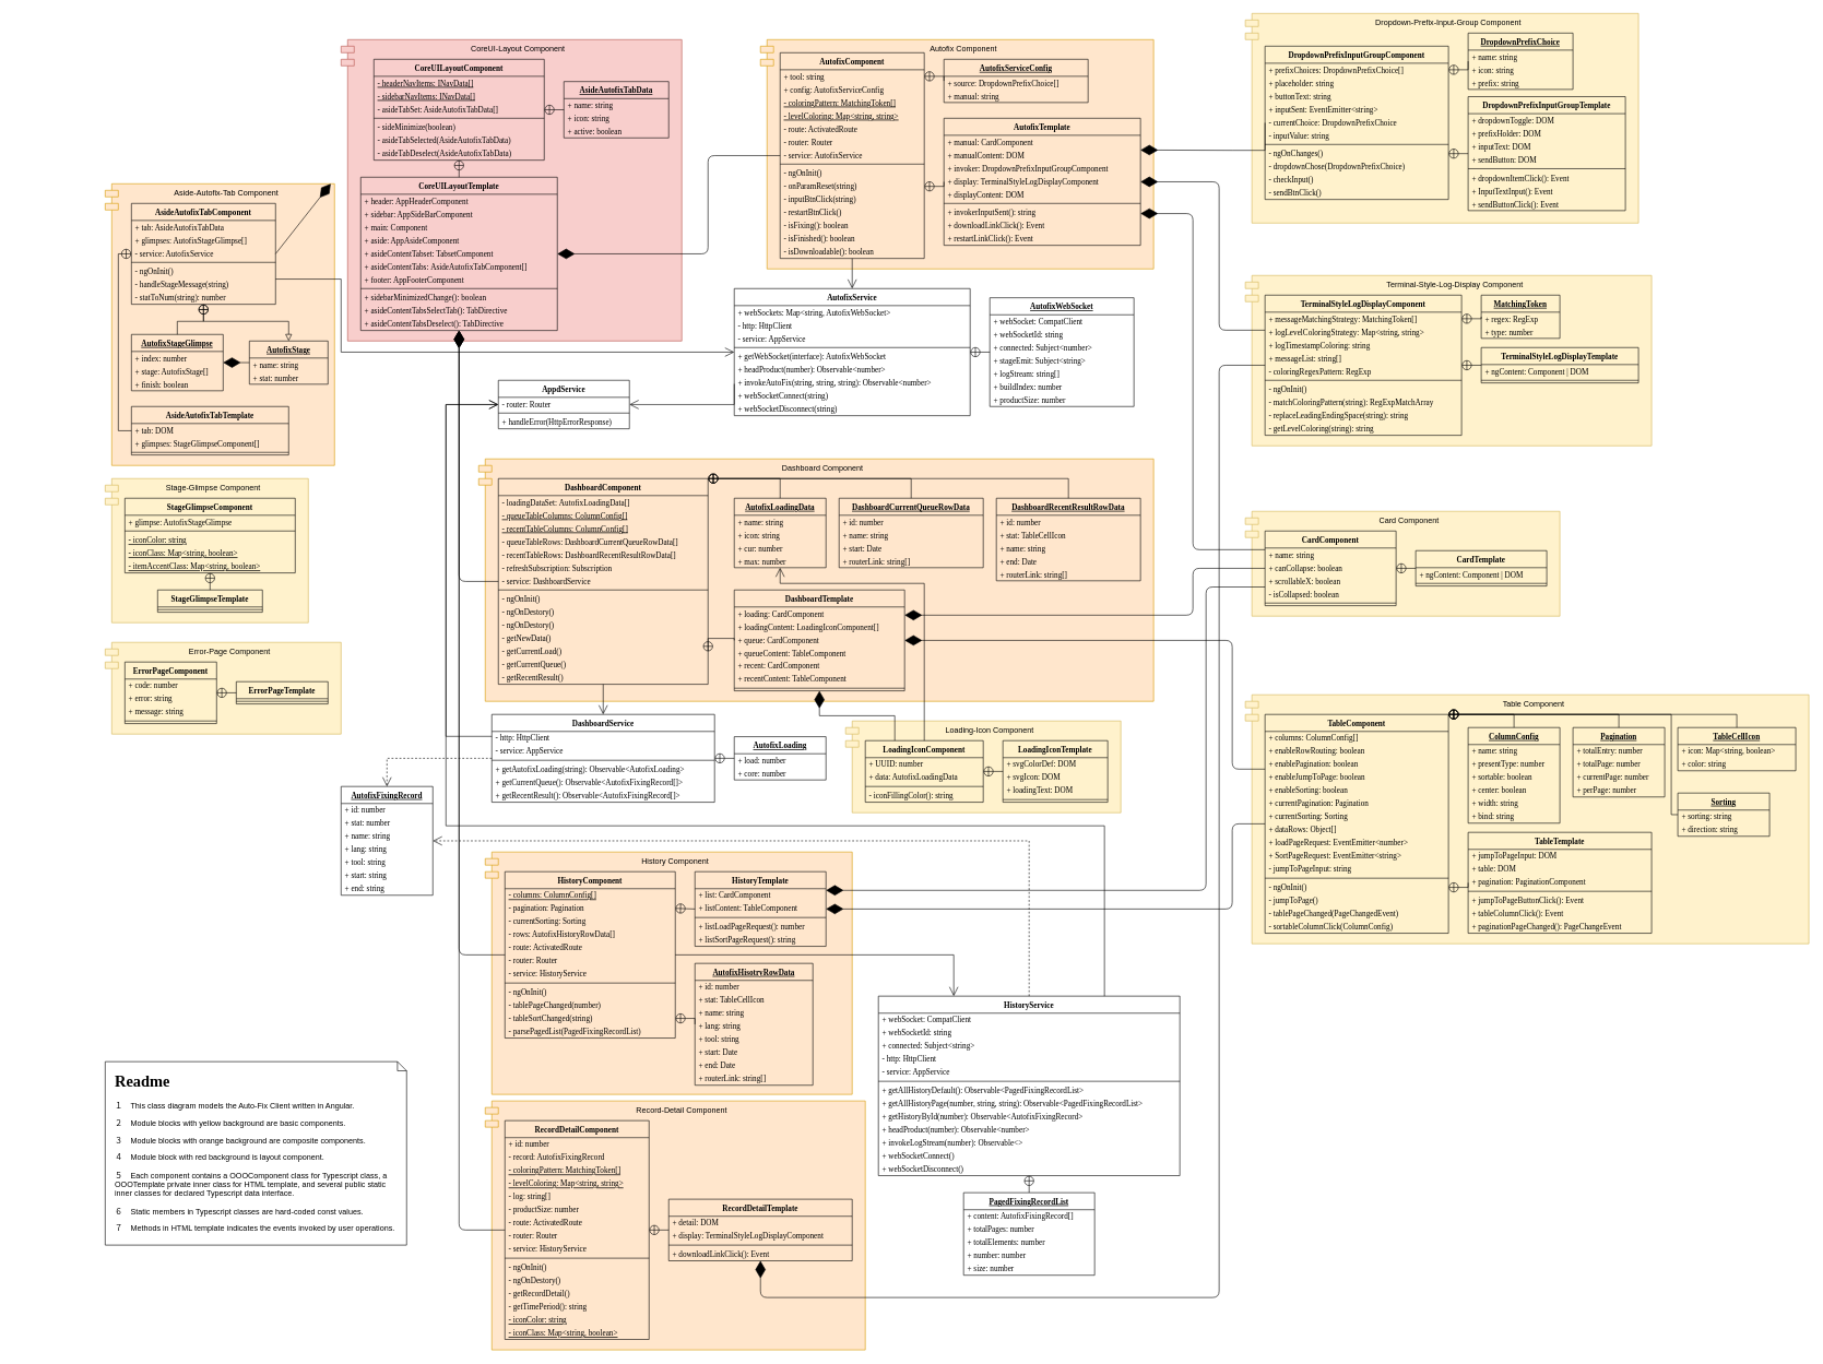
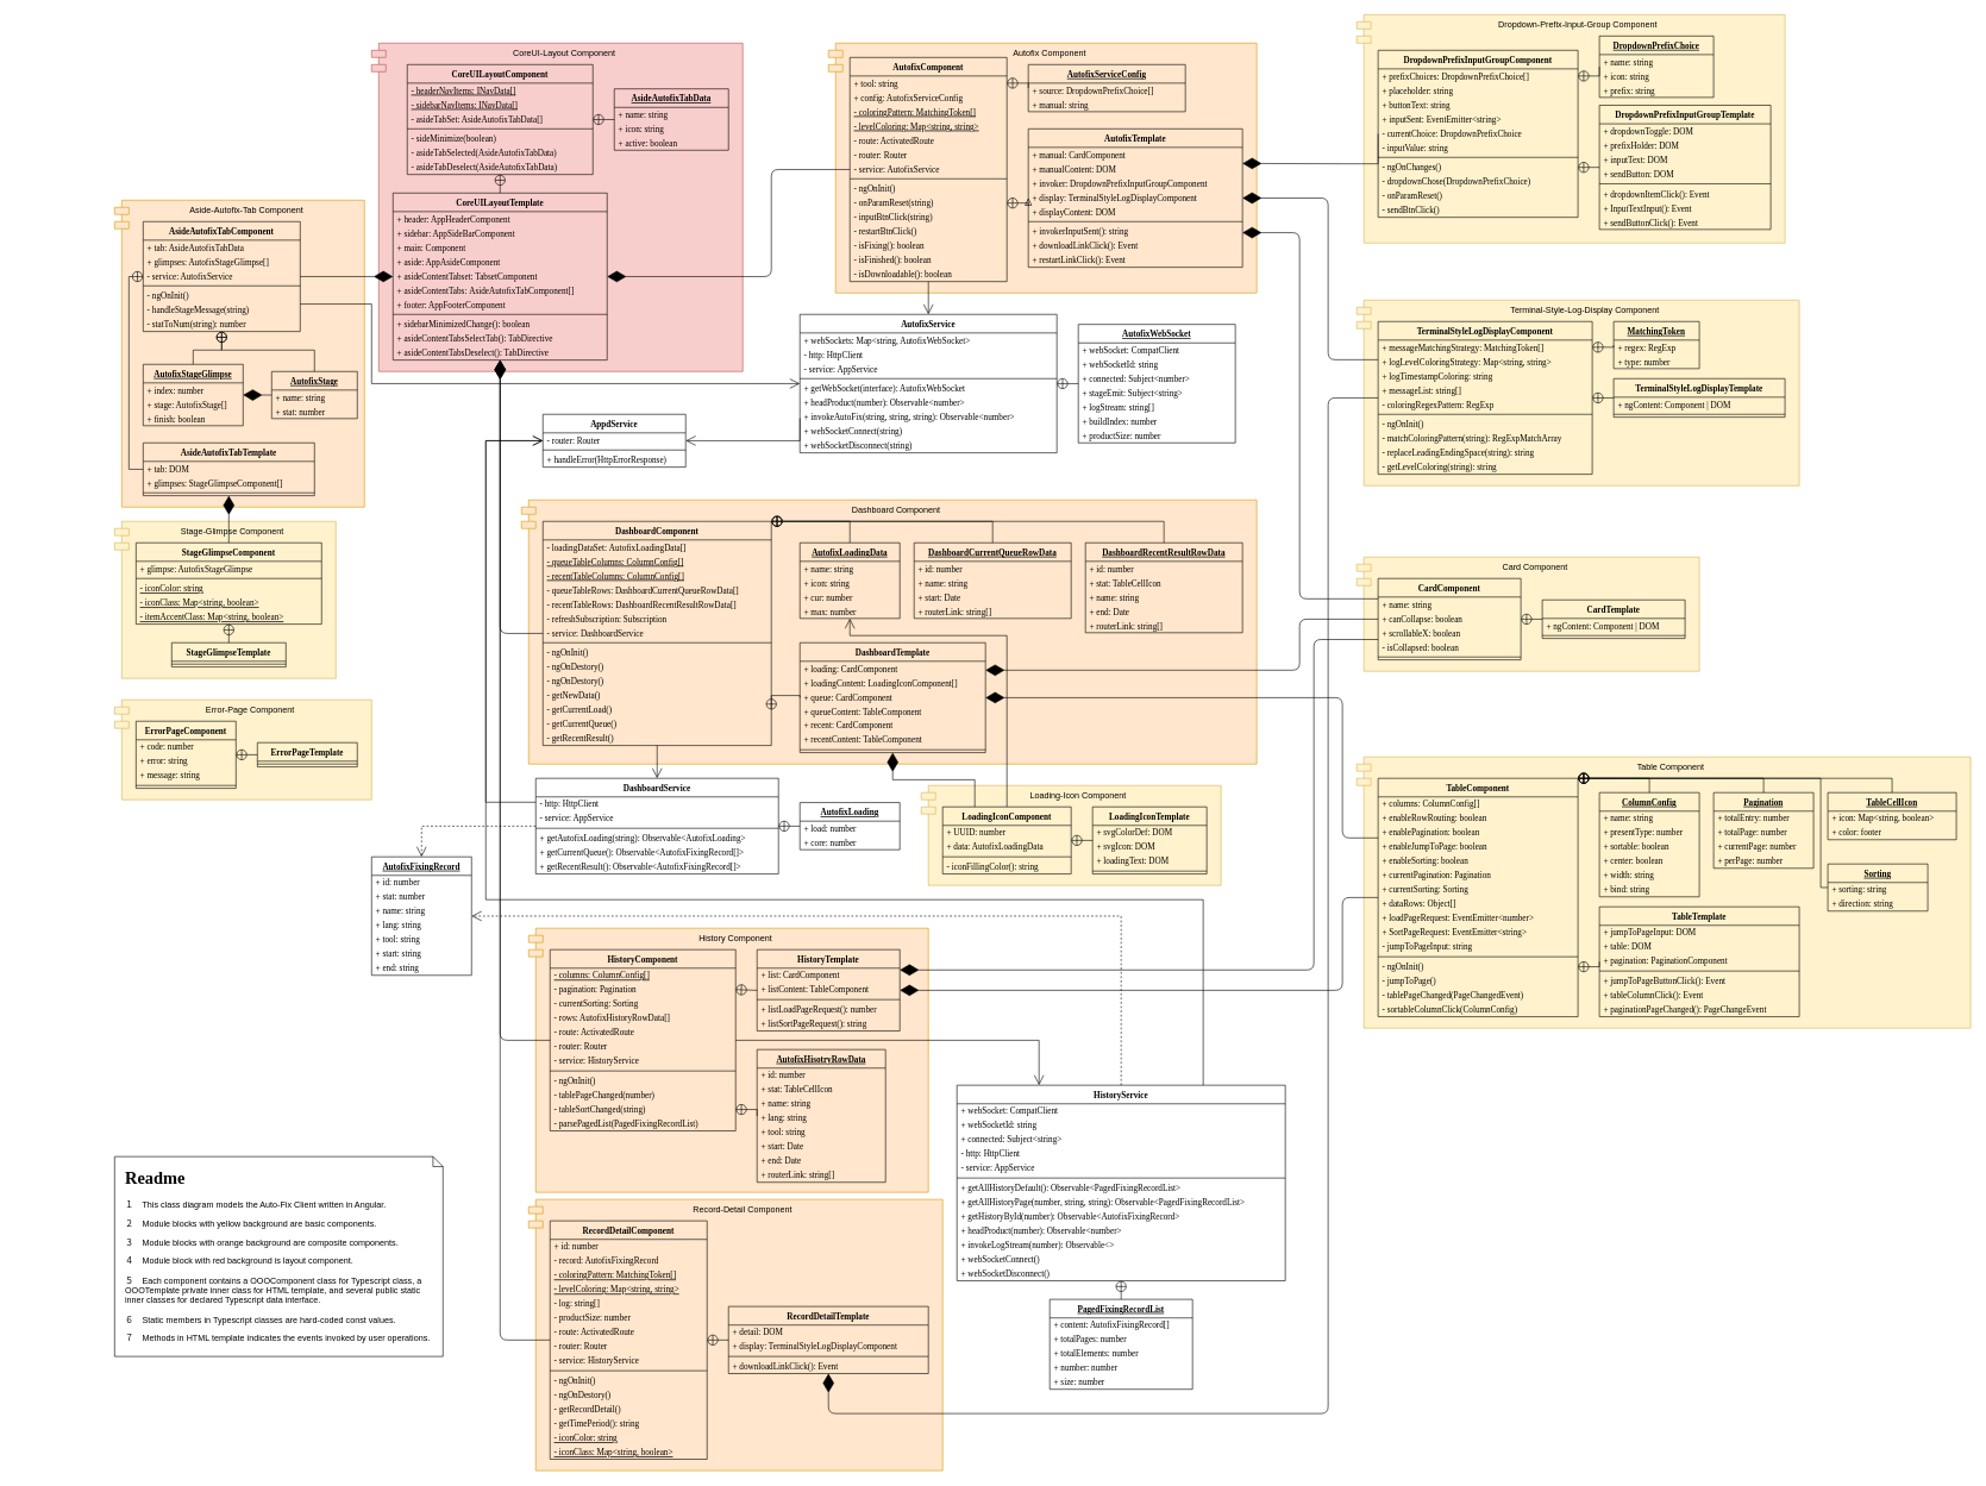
- <mxCell id="281" value="- checkInput()" style="text;strokeColor=none;fillColor=none;align=left;verticalAlign=middle;spacingLeft=4;spacingRight=4;overflow=hidden;rotatable=0;points=[[0,0.5],[1,0.5]];portConstraint=eastwest;fontFamily=Garamond;" parent="271" vertex="1"><mxGeometry y="194" width="280" height="20" as="geometry" /></mxCell>
+ <mxCell id="281" value="- onParamReset()" style="text;strokeColor=none;fillColor=none;align=left;verticalAlign=middle;spacingLeft=4;spacingRight=4;overflow=hidden;rotatable=0;points=[[0,0.5],[1,0.5]];portConstraint=eastwest;fontFamily=Garamond;" parent="271" vertex="1"><mxGeometry y="194" width="280" height="20" as="geometry" /></mxCell>
- <mxCell id="183" value="" style="endArrow=none;startArrow=circlePlus;endFill=0;startFill=0;endSize=8;html=1;entryX=0;entryY=0.5;entryDx=0;entryDy=0;rounded=0;exitX=1;exitY=0.5;exitDx=0;exitDy=0;edgeStyle=orthogonalEdgeStyle;" edge="1" parent="155" source="177" target="157"><mxGeometry width="160" relative="1" as="geometry"><mxPoint x="260" y="217" as="sourcePoint" /><mxPoint x="340" y="63" as="targetPoint" /><Array as="points"><mxPoint x="280" y="224" /></Array></mxGeometry></mxCell>
+ <mxCell id="183" value="" style="endArrow=block;startArrow=circlePlus;endFill=0;startFill=0;endSize=8;html=1;entryX=0;entryY=0.5;entryDx=0;entryDy=0;rounded=0;exitX=1;exitY=0.5;exitDx=0;exitDy=0;edgeStyle=orthogonalEdgeStyle;" edge="1" parent="155" source="177" target="157"><mxGeometry width="160" relative="1" as="geometry"><mxPoint x="260" y="217" as="sourcePoint" /><mxPoint x="340" y="63" as="targetPoint" /><Array as="points"><mxPoint x="280" y="224" /></Array></mxGeometry></mxCell>
- <mxCell id="256" value="" style="endArrow=diamondThin;endFill=1;endSize=24;html=1;exitX=1;exitY=0.5;exitDx=0;exitDy=0;" edge="1" parent="1" source="15" target="14"><mxGeometry width="160" relative="1" as="geometry"><mxPoint x="410" y="270" as="sourcePoint" /><mxPoint x="660" y="463" as="targetPoint" /></mxGeometry></mxCell>
+ <mxCell id="256" value="" style="endArrow=diamondThin;endFill=1;endSize=24;html=1;entryX=0;entryY=0.5;entryDx=0;entryDy=0;exitX=1;exitY=0.5;exitDx=0;exitDy=0;" edge="1" parent="1" source="15" target="48"><mxGeometry width="160" relative="1" as="geometry"><mxPoint x="410" y="270" as="sourcePoint" /><mxPoint x="660" y="463" as="targetPoint" /></mxGeometry></mxCell>
- <mxCell id="36" value="" style="endArrow=block;startArrow=circlePlus;endFill=0;startFill=0;endSize=8;html=1;entryX=0.5;entryY=0;entryDx=0;entryDy=0;rounded=0;exitX=0.5;exitY=1;exitDx=0;exitDy=0;edgeStyle=orthogonalEdgeStyle;" edge="1" parent="13" source="15" target="31"><mxGeometry width="160" relative="1" as="geometry"><mxPoint x="160" y="60" as="sourcePoint" /><mxPoint x="220" y="400" as="targetPoint" /><Array as="points"><mxPoint x="150" y="210" /><mxPoint x="280" y="210" /></Array></mxGeometry></mxCell>
+ <mxCell id="36" value="" style="endArrow=none;startArrow=circlePlus;endFill=0;startFill=0;endSize=8;html=1;entryX=0.5;entryY=0;entryDx=0;entryDy=0;rounded=0;exitX=0.5;exitY=1;exitDx=0;exitDy=0;edgeStyle=orthogonalEdgeStyle;" edge="1" parent="13" source="15" target="31"><mxGeometry width="160" relative="1" as="geometry"><mxPoint x="160" y="60" as="sourcePoint" /><mxPoint x="220" y="400" as="targetPoint" /><Array as="points"><mxPoint x="150" y="210" /><mxPoint x="280" y="210" /></Array></mxGeometry></mxCell>
+ <mxCell id="255" value="" style="endArrow=diamondThin;endFill=1;endSize=24;html=1;entryX=0.5;entryY=1;entryDx=0;entryDy=0;exitX=0.5;exitY=0;exitDx=0;exitDy=0;" edge="1" parent="1" source="4" target="23"><mxGeometry width="160" relative="1" as="geometry"><mxPoint x="330" y="550" as="sourcePoint" /><mxPoint x="490" y="550" as="targetPoint" /></mxGeometry></mxCell>
- <mxCell id="363" value="+ color: string" style="text;strokeColor=none;fillColor=none;align=left;verticalAlign=middle;spacingLeft=4;spacingRight=4;overflow=hidden;rotatable=0;points=[[0,0.5],[1,0.5]];portConstraint=eastwest;fontFamily=Garamond;" vertex="1" parent="361"><mxGeometry y="46" width="180" height="20" as="geometry" /></mxCell>
+ <mxCell id="363" value="+ color: footer" style="text;strokeColor=none;fillColor=none;align=left;verticalAlign=middle;spacingLeft=4;spacingRight=4;overflow=hidden;rotatable=0;points=[[0,0.5],[1,0.5]];portConstraint=eastwest;fontFamily=Garamond;" vertex="1" parent="361"><mxGeometry y="46" width="180" height="20" as="geometry" /></mxCell>
